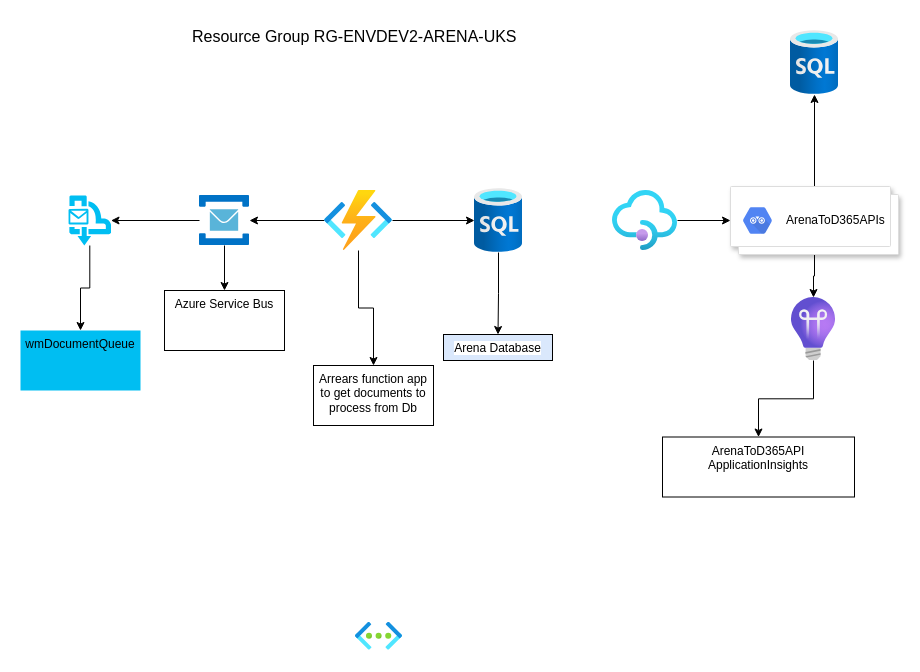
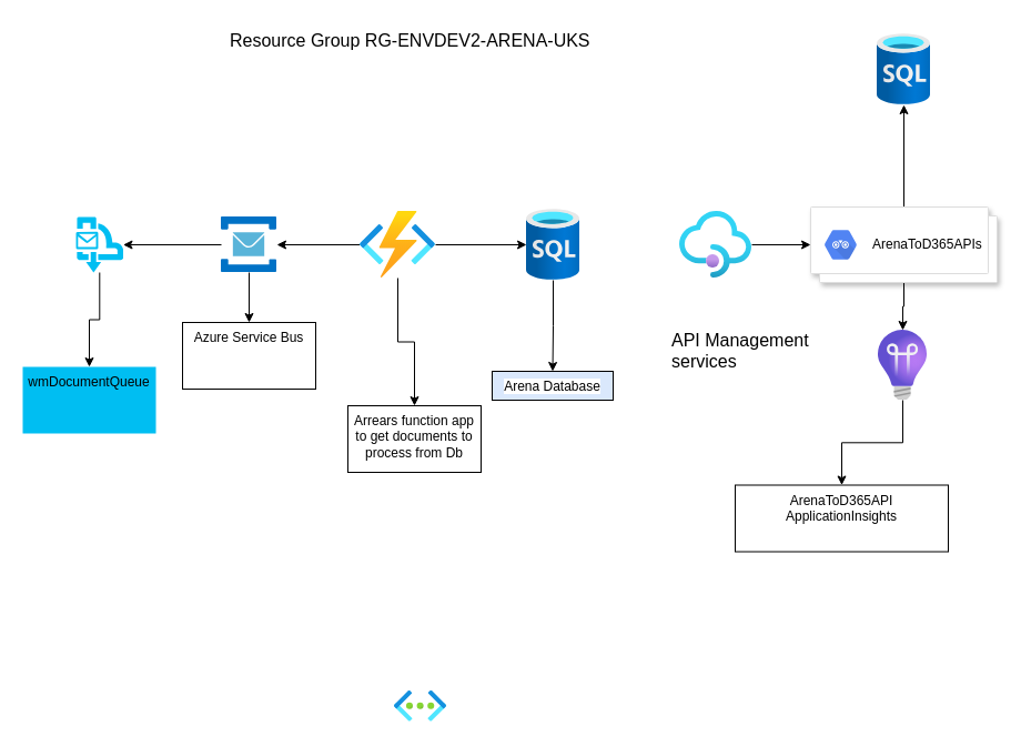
- <mxCell id="4" value="&lt;span style=&quot;color: rgb(0 , 0 , 0) ; font-size: 16px ; font-style: normal ; font-weight: 400 ; letter-spacing: normal ; text-indent: 0px ; text-transform: none ; word-spacing: 0px ; background-color: rgb(255 , 255 , 255) ; display: inline ; float: none&quot;&gt;Resource Group RG-ENVDEV2-ARENA-UKS&lt;/span&gt;" style="text;whiteSpace=wrap;html=1;" vertex="1" parent="1"><mxGeometry x="190" y="20" width="410" height="30" as="geometry" /></mxCell>
+ <mxCell id="4" value="&lt;span style=&quot;color: rgb(0 , 0 , 0) ; font-size: 16px ; font-style: normal ; font-weight: 400 ; letter-spacing: normal ; text-indent: 0px ; text-transform: none ; word-spacing: 0px ; background-color: rgb(255 , 255 , 255) ; display: inline ; float: none&quot;&gt;Resource Group RG-ENVDEV2-ARENA-UKS&lt;/span&gt;" style="text;whiteSpace=wrap;html=1;" vertex="1" parent="1"><mxGeometry x="205" y="20" width="410" height="30" as="geometry" /></mxCell>
+ <mxCell id="3" value="&lt;span style=&quot;color: rgb(0 , 0 , 0) ; font-size: 16px ; font-style: normal ; font-weight: 400 ; letter-spacing: normal ; text-indent: 0px ; text-transform: none ; word-spacing: 0px ; background-color: rgb(255 , 255 , 255) ; display: inline ; float: none&quot;&gt;API Management&amp;nbsp; services&lt;/span&gt;" style="text;whiteSpace=wrap;html=1;" vertex="1" parent="1"><mxGeometry x="603" y="290" width="180" height="60" as="geometry" /></mxCell>
